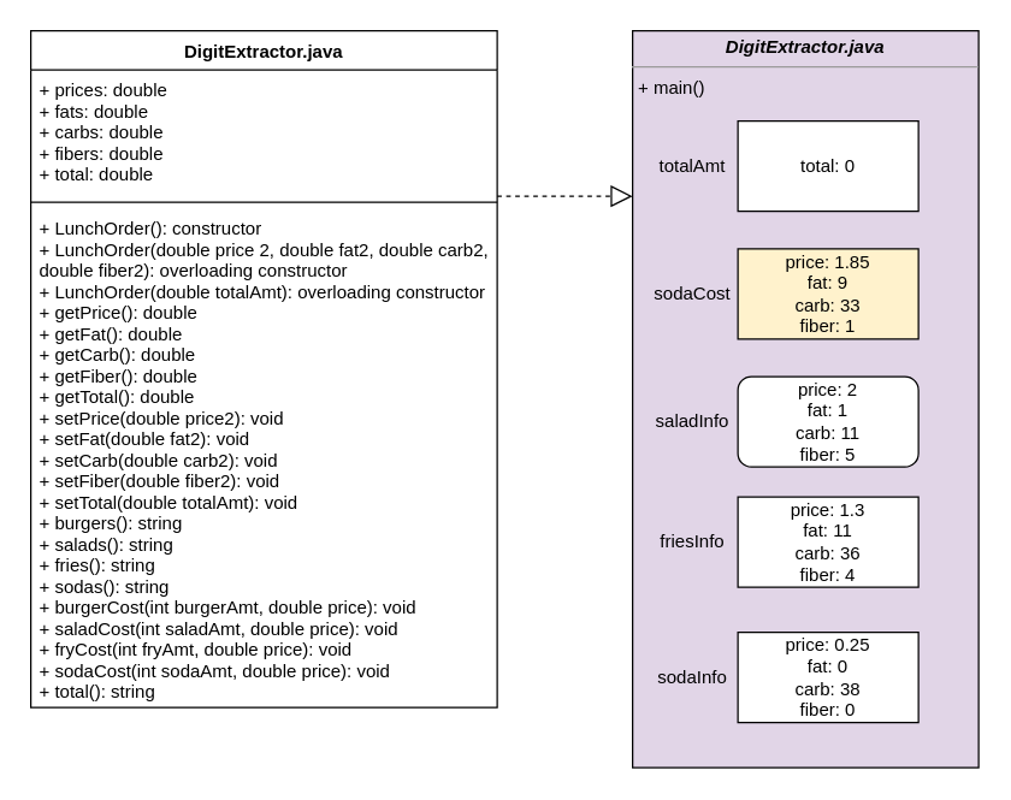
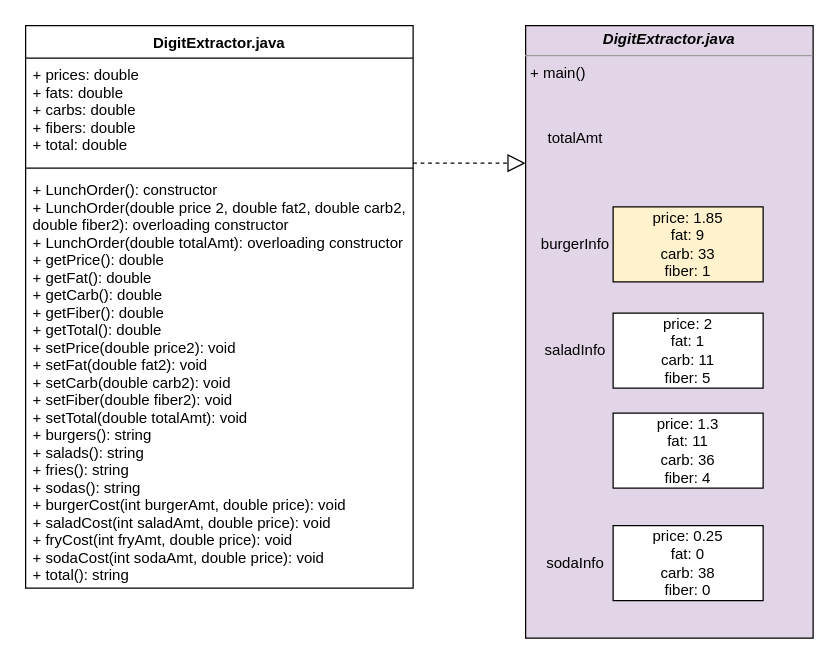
- <mxCell id="11" value="total: 0" style="rounded=0;whiteSpace=wrap;html=1;" vertex="1" parent="1"><mxGeometry x="490" y="80" width="120" height="60" as="geometry" /></mxCell>
- <mxCell id="9" value="sodaCost" style="text;html=1;align=center;verticalAlign=middle;whiteSpace=wrap;rounded=0;" vertex="1" parent="1"><mxGeometry x="430" y="180" width="60" height="30" as="geometry" /></mxCell>
+ <mxCell id="9" value="burgerInfo" style="text;html=1;align=center;verticalAlign=middle;whiteSpace=wrap;rounded=0;" vertex="1" parent="1"><mxGeometry x="430" y="180" width="60" height="30" as="geometry" /></mxCell>
- <mxCell id="10" value="price: 2&lt;div&gt;fat: 1&lt;/div&gt;&lt;div&gt;carb: 11&lt;/div&gt;&lt;div&gt;fiber: 5&lt;/div&gt;" style="whiteSpace=wrap;html=1;rounded=1;" vertex="1" parent="1"><mxGeometry x="490" y="250" width="120" height="60" as="geometry" /></mxCell>
+ <mxCell id="10" value="price: 2&lt;div&gt;fat: 1&lt;/div&gt;&lt;div&gt;carb: 11&lt;/div&gt;&lt;div&gt;fiber: 5&lt;/div&gt;" style="rounded=0;whiteSpace=wrap;html=1;" vertex="1" parent="1"><mxGeometry x="490" y="250" width="120" height="60" as="geometry" /></mxCell>
- <mxCell id="15" value="friesInfo" style="text;html=1;align=center;verticalAlign=middle;whiteSpace=wrap;rounded=0;" vertex="1" parent="1"><mxGeometry x="430" y="345" width="60" height="30" as="geometry" /></mxCell>
